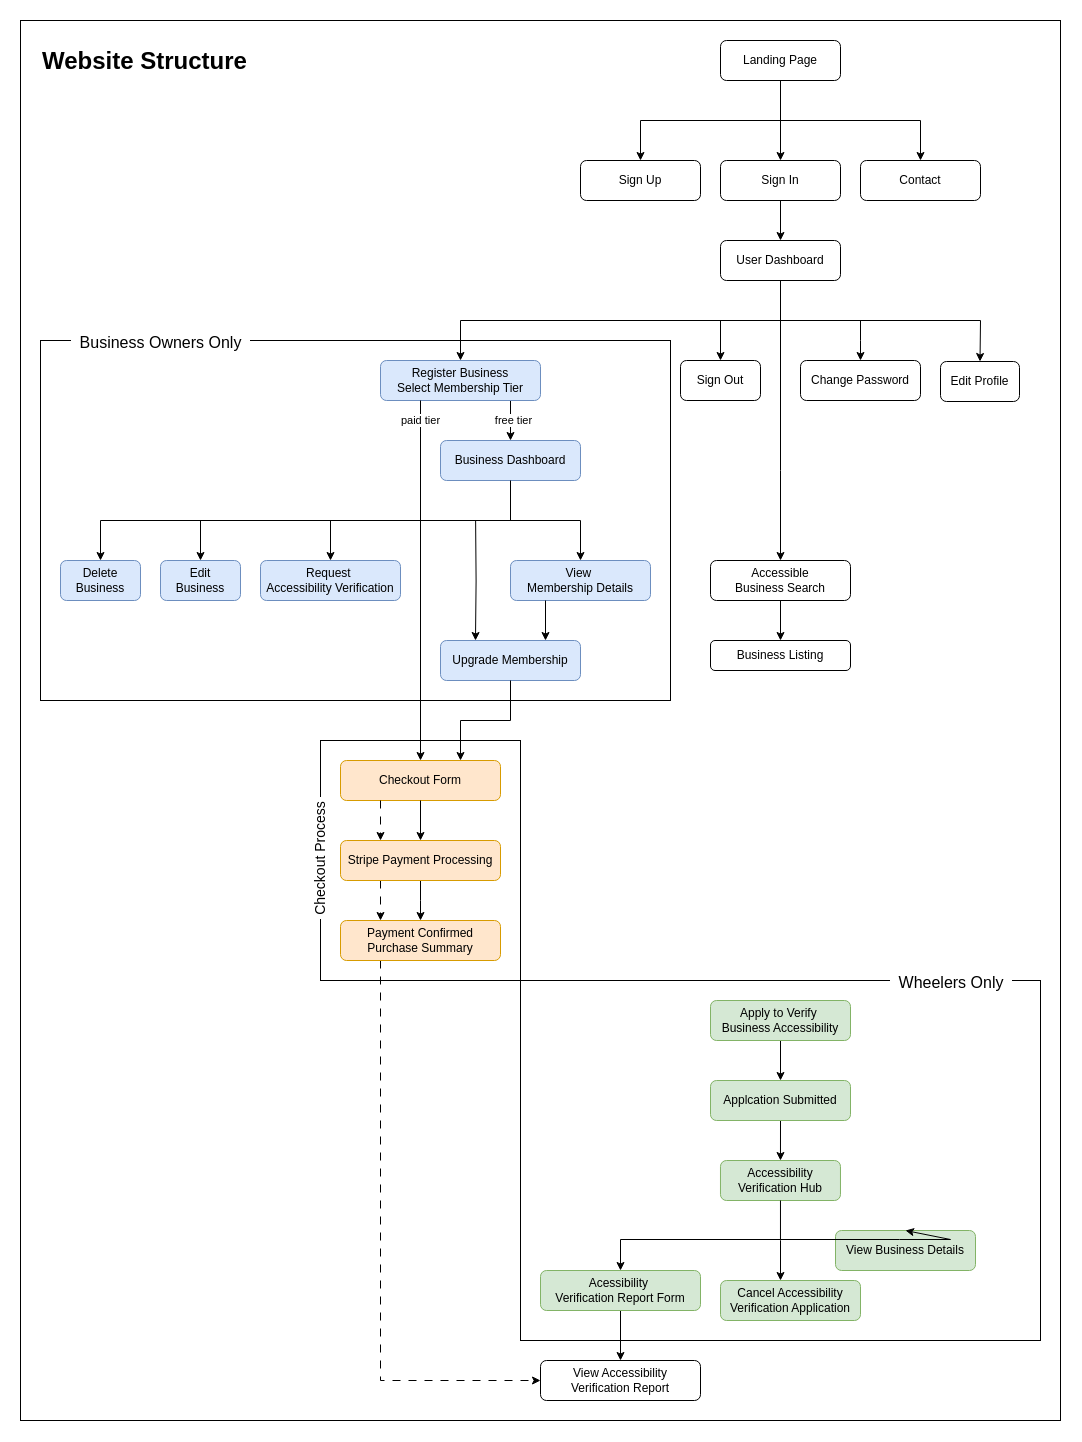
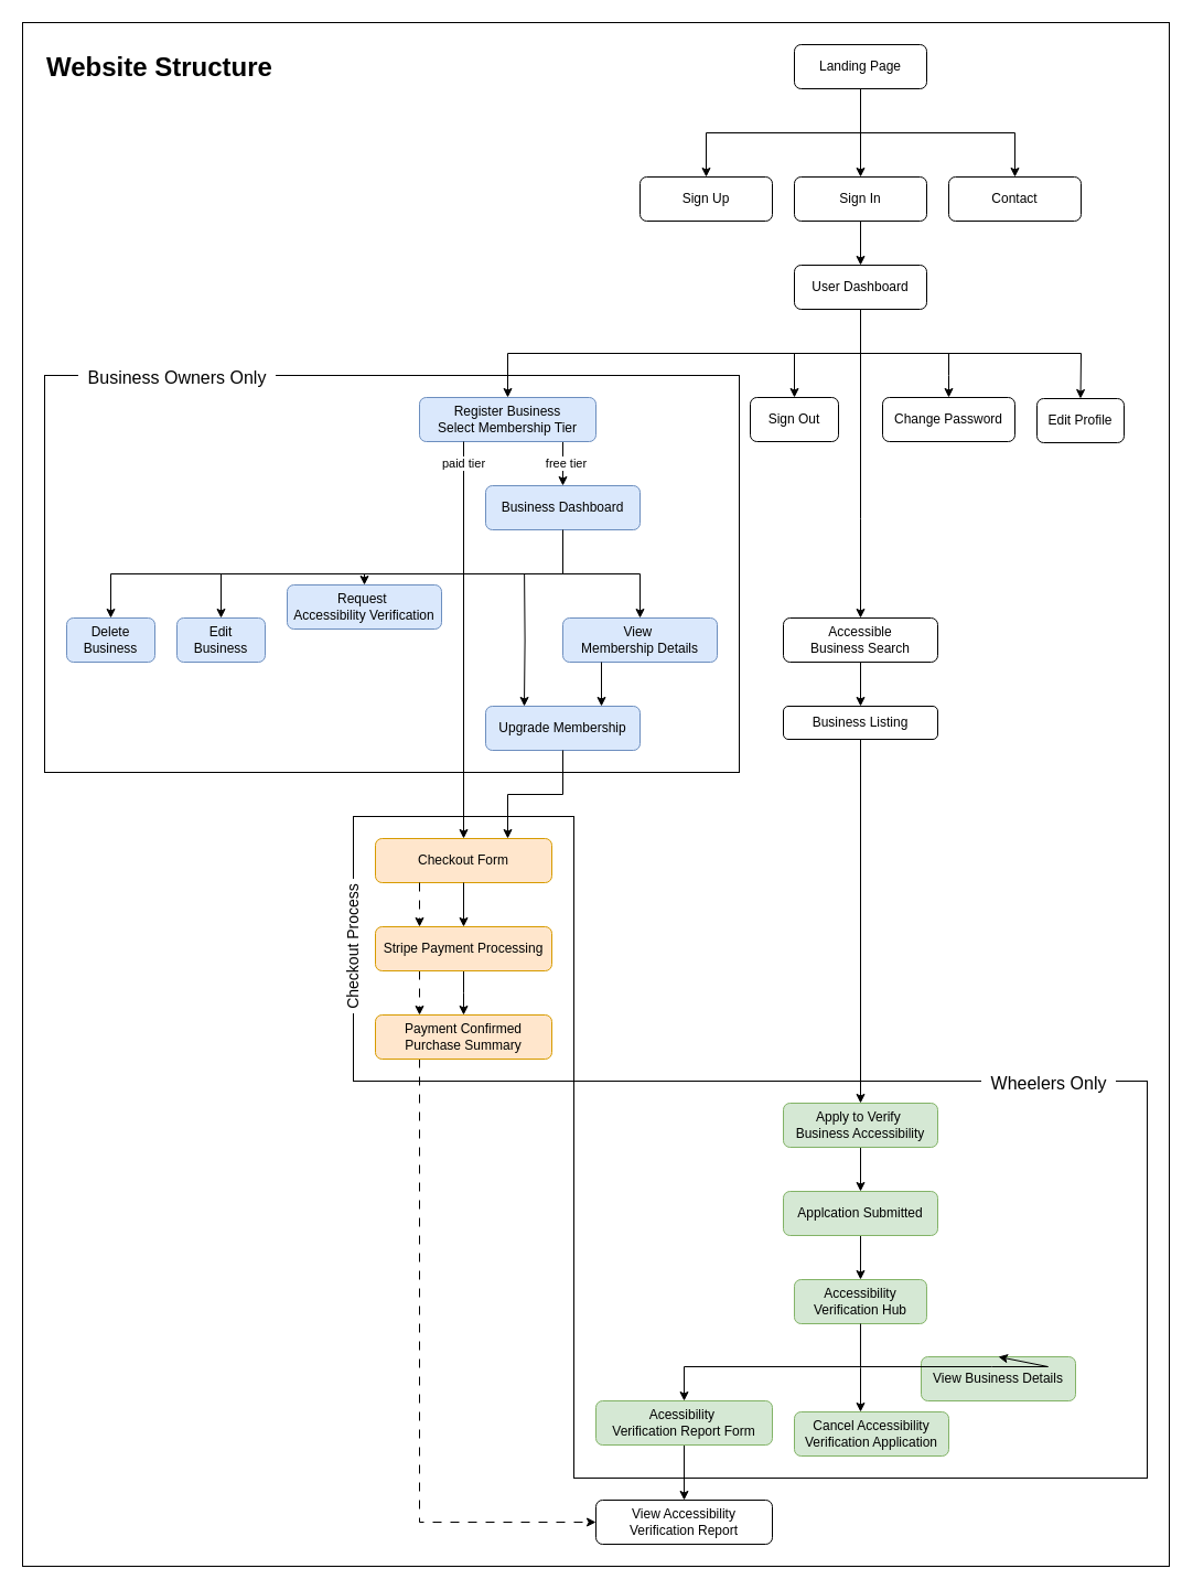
- <mxCell id="51" value="Request&amp;nbsp;&lt;div&gt;Accessibility Verification&lt;/div&gt;" style="rounded=1;whiteSpace=wrap;html=1;fillColor=#dae8fc;strokeColor=#6c8ebf;" parent="1" vertex="1"><mxGeometry x="260" y="560" width="140" height="40" as="geometry" /></mxCell>
+ <mxCell id="51" value="Request&amp;nbsp;&lt;div&gt;Accessibility Verification&lt;/div&gt;" style="rounded=1;whiteSpace=wrap;html=1;fillColor=#dae8fc;strokeColor=#6c8ebf;" parent="1" vertex="1"><mxGeometry x="260" y="530" width="140" height="40" as="geometry" /></mxCell>
+ <mxCell id="34" value="" style="edgeStyle=orthogonalEdgeStyle;rounded=0;orthogonalLoop=1;jettySize=auto;html=1;" parent="1" source="35" target="37" edge="1"><mxGeometry relative="1" as="geometry" /></mxCell>
